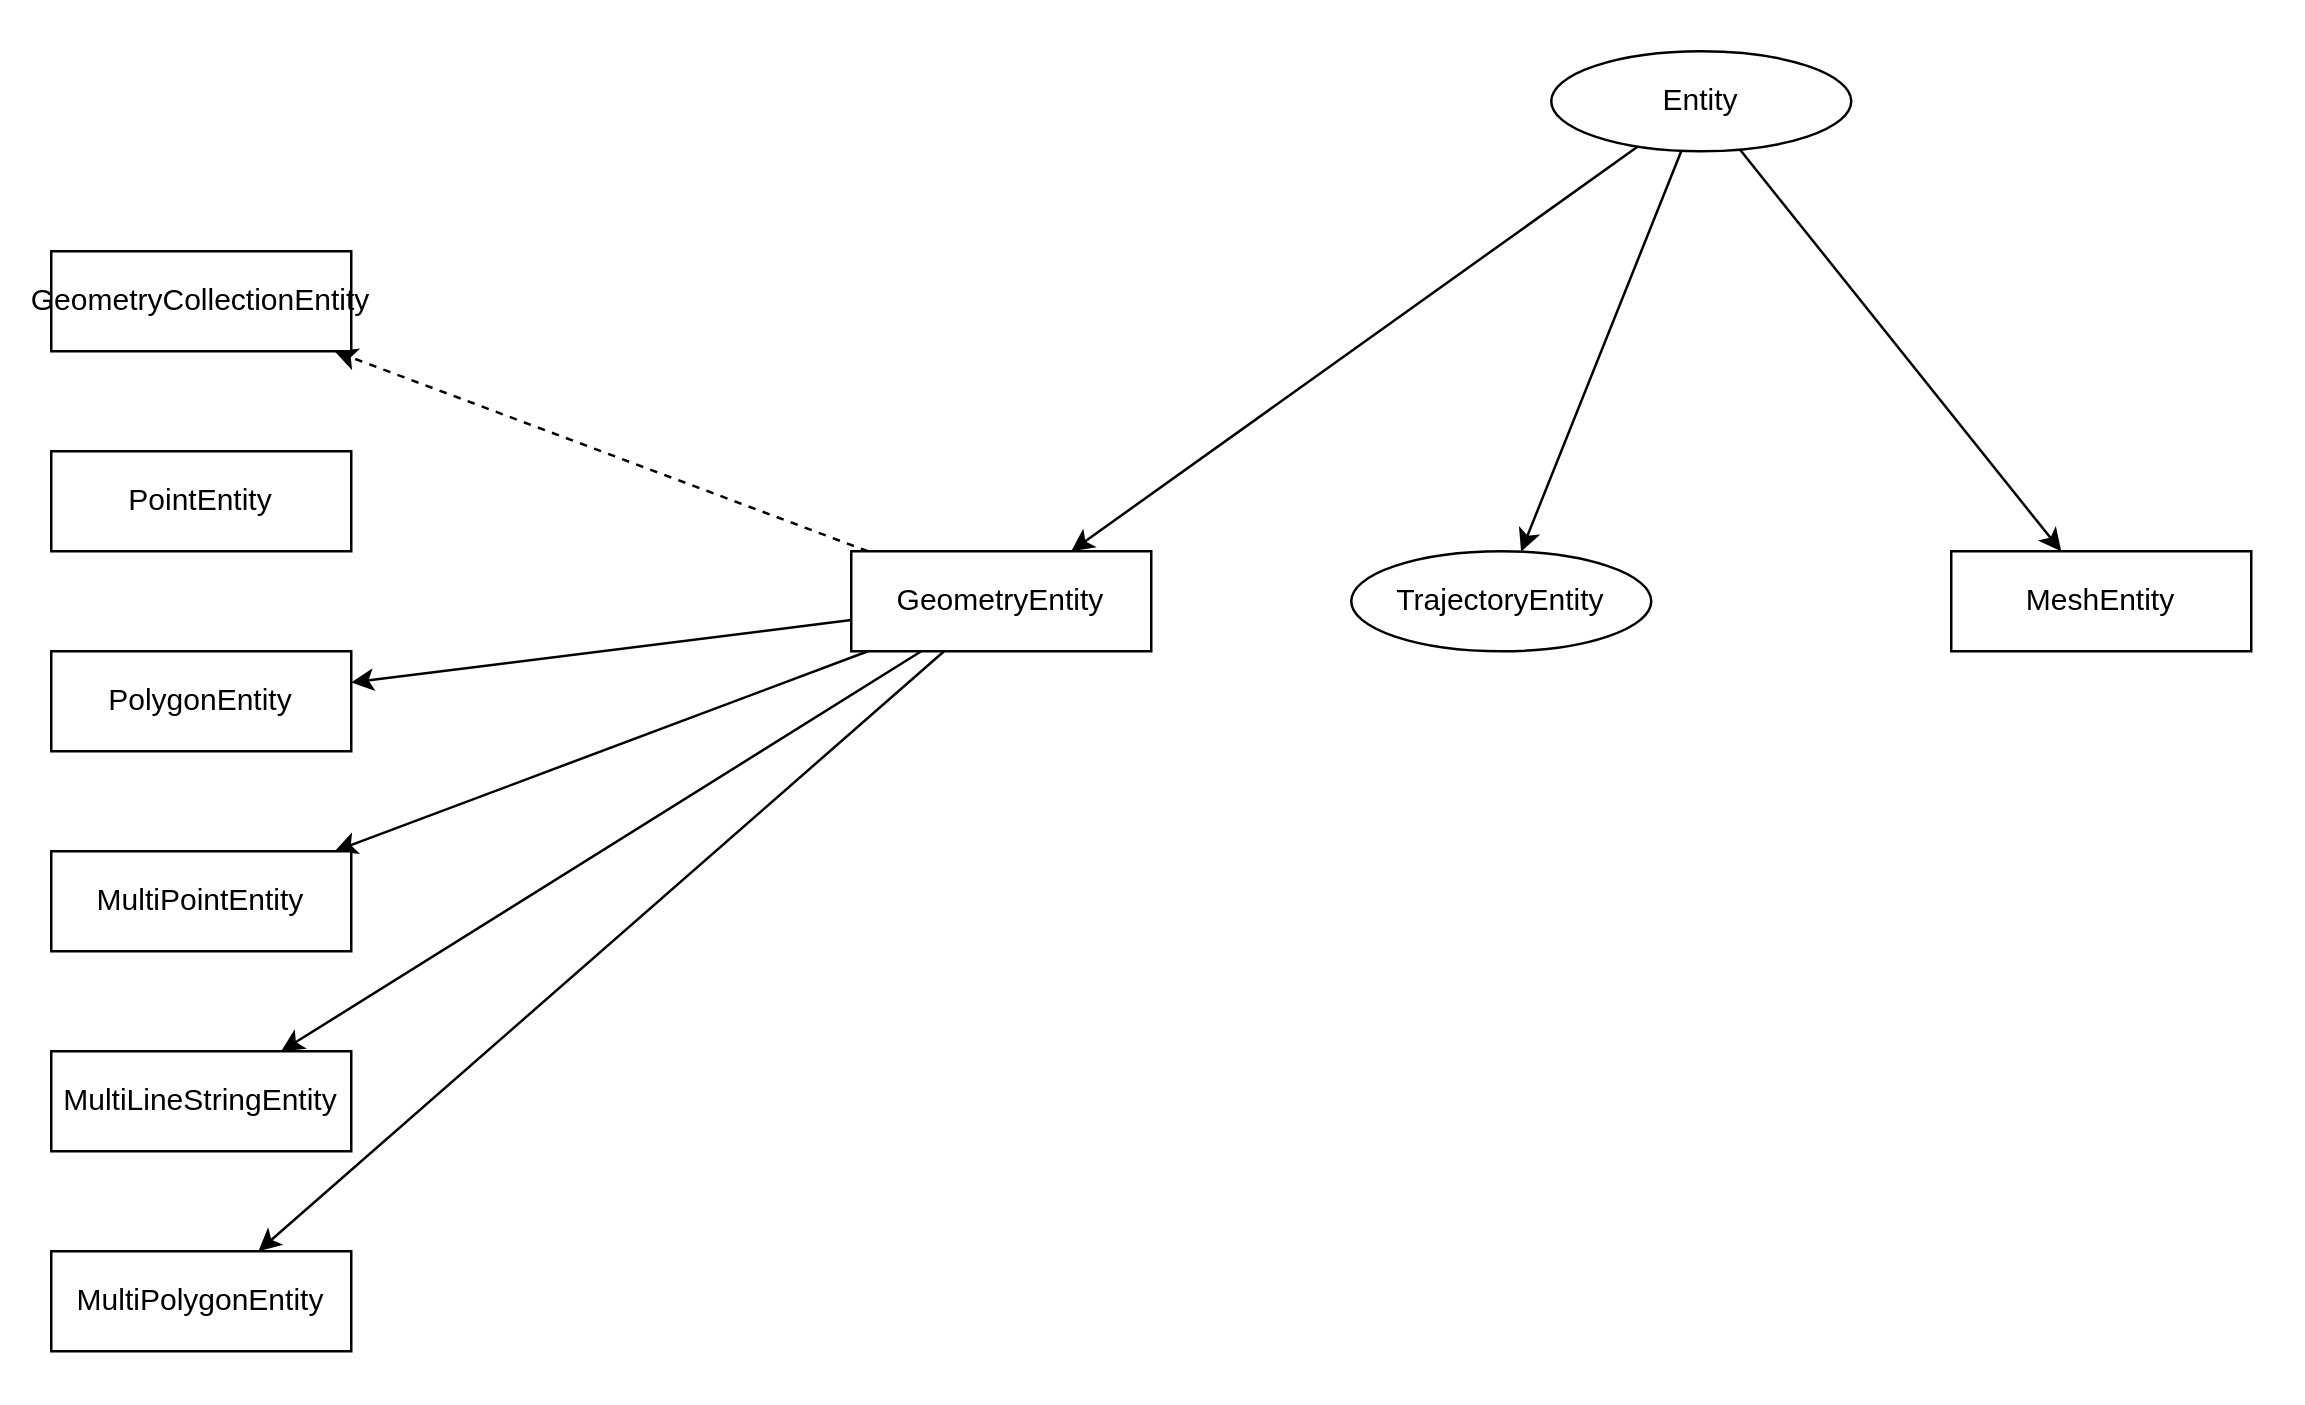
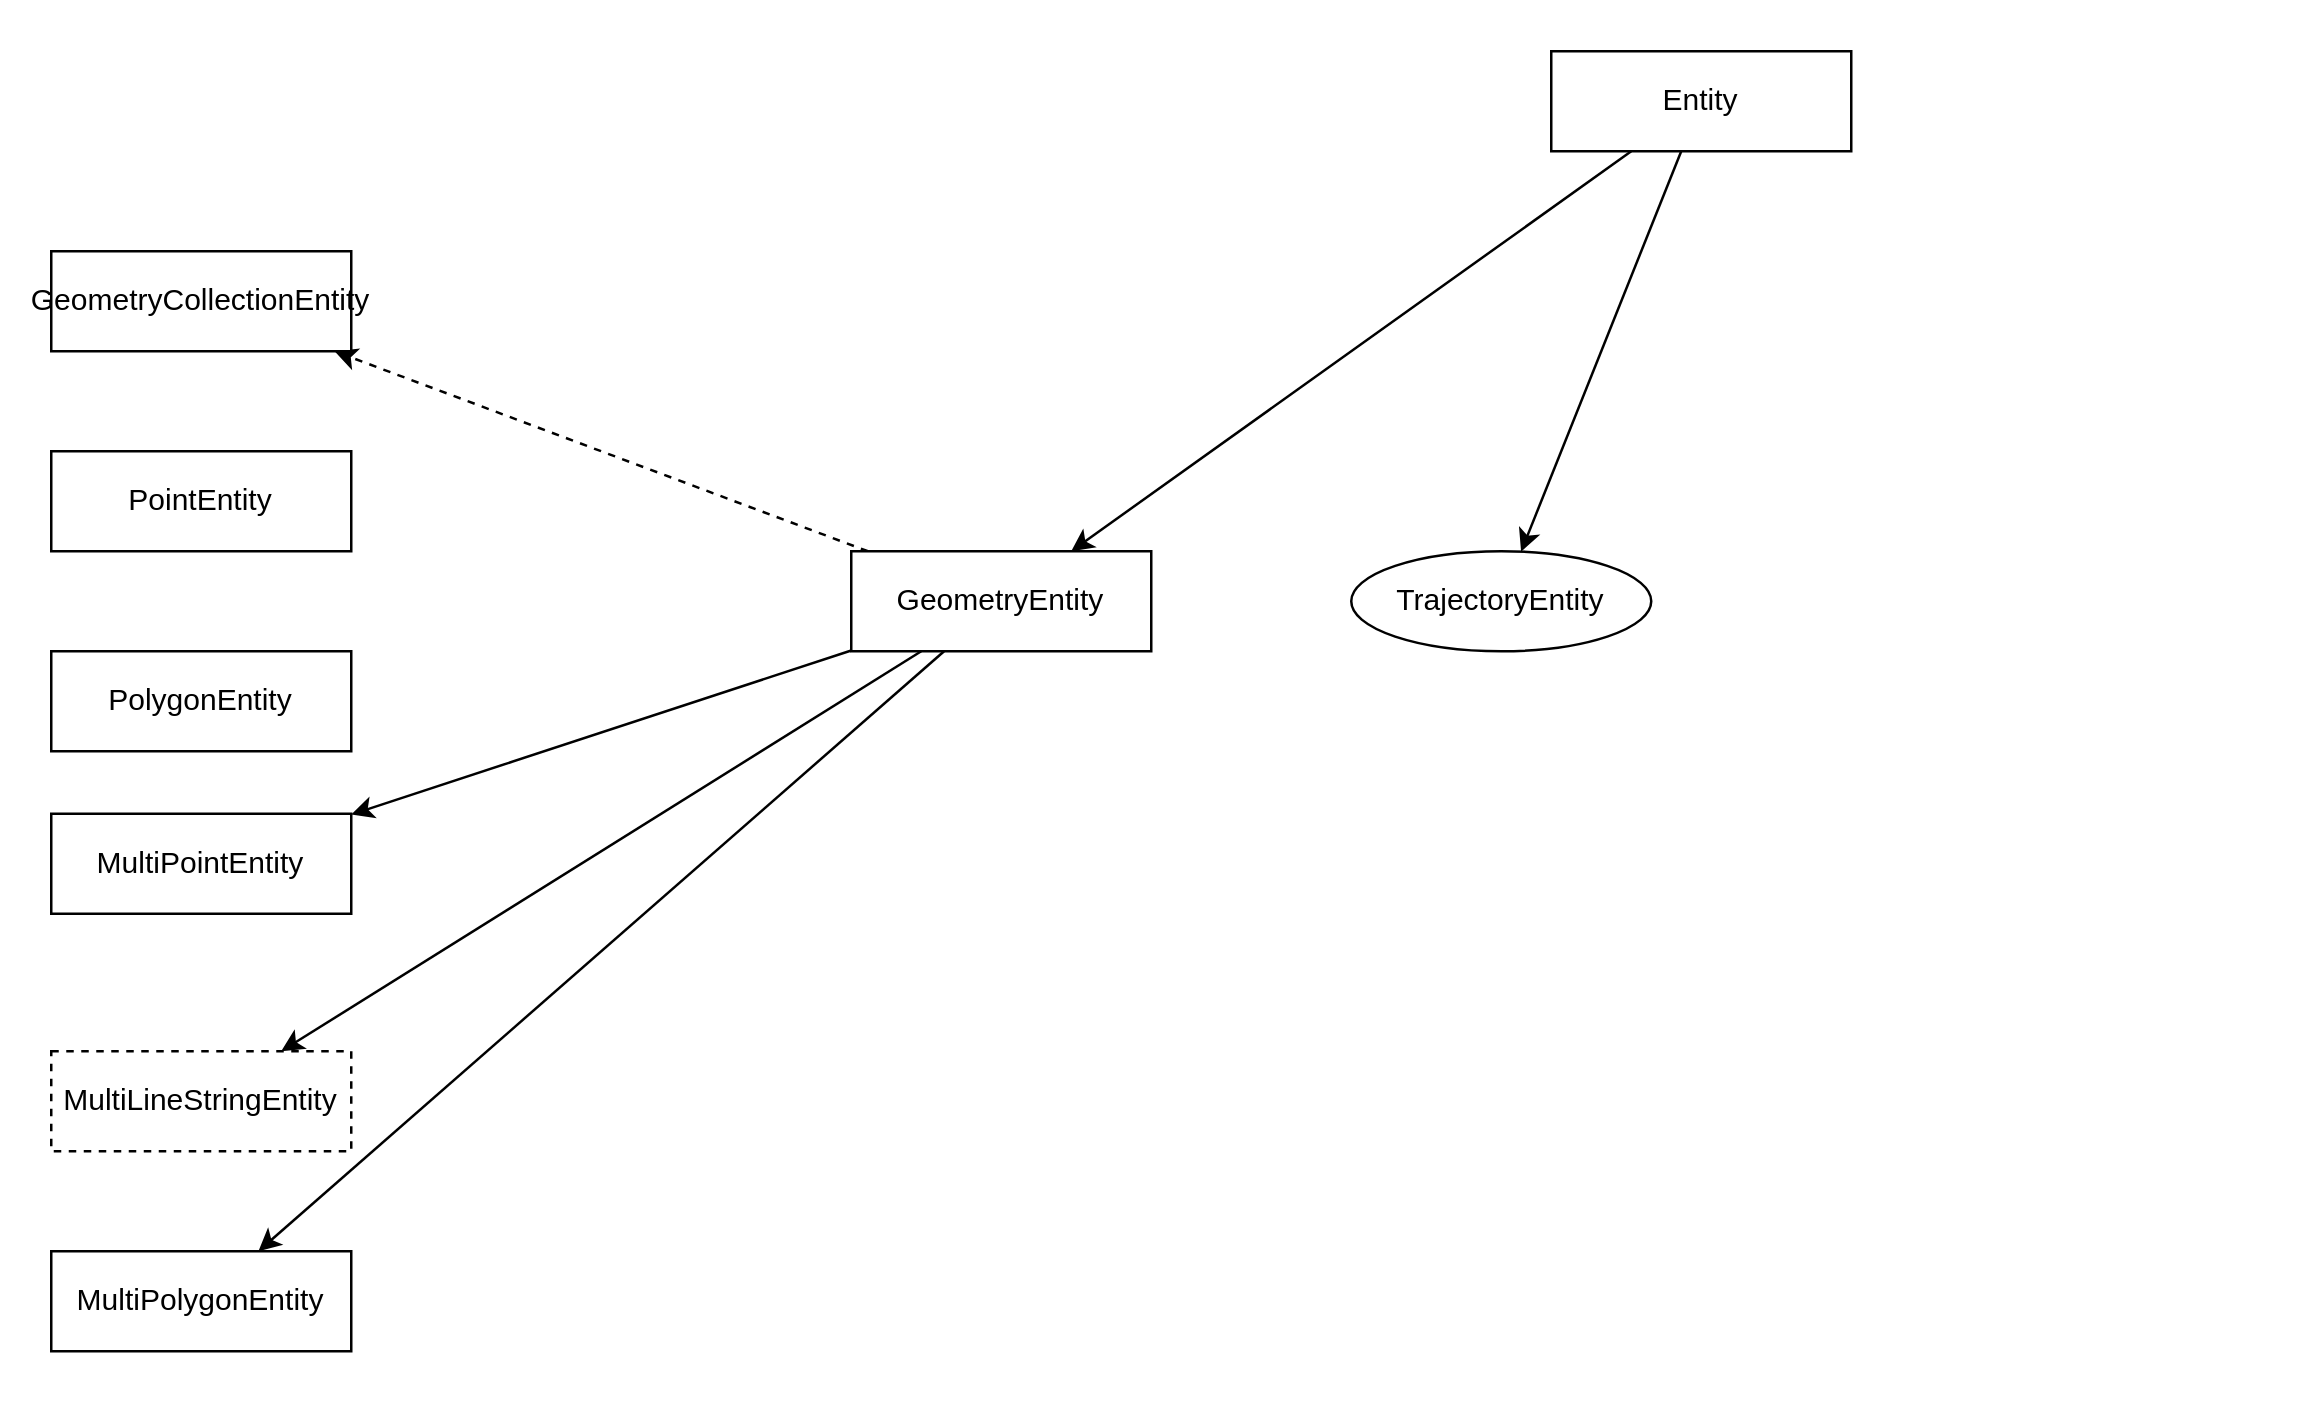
- <mxCell id="5" value="Entity" style="ellipse;whiteSpace=wrap;html=1;" parent="1" vertex="1"><mxGeometry x="620" y="20" width="120" height="40" as="geometry" /></mxCell>
+ <mxCell id="5" value="Entity" style="rounded=0;whiteSpace=wrap;html=1;" parent="1" vertex="1"><mxGeometry x="620" y="20" width="120" height="40" as="geometry" /></mxCell>
- <mxCell id="4" value="" style="edgeStyle=none;html=1;" parent="1" source="5" target="19" edge="1"><mxGeometry relative="1" as="geometry" /></mxCell>
- <mxCell id="19" value="MeshEntity" style="rounded=0;whiteSpace=wrap;html=1;" parent="1" vertex="1"><mxGeometry x="780" y="220" width="120" height="40" as="geometry" /></mxCell>
- <mxCell id="7" value="" style="edgeStyle=none;html=1;" parent="1" source="11" target="14" edge="1"><mxGeometry relative="1" as="geometry" /></mxCell>
- <mxCell id="15" value="MultiPointEntity" style="rounded=0;whiteSpace=wrap;html=1;" parent="1" vertex="1"><mxGeometry x="20" y="340" width="120" height="40" as="geometry" /></mxCell>
+ <mxCell id="15" value="MultiPointEntity" style="rounded=0;whiteSpace=wrap;html=1;" parent="1" vertex="1"><mxGeometry x="20" y="325" width="120" height="40" as="geometry" /></mxCell>
- <mxCell id="16" value="MultiLineStringEntity" style="rounded=0;whiteSpace=wrap;html=1;" parent="1" vertex="1"><mxGeometry x="20" y="420" width="120" height="40" as="geometry" /></mxCell>
+ <mxCell id="16" value="MultiLineStringEntity" style="rounded=0;whiteSpace=wrap;html=1;dashed=1;" parent="1" vertex="1"><mxGeometry x="20" y="420" width="120" height="40" as="geometry" /></mxCell>
